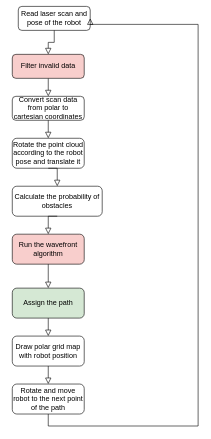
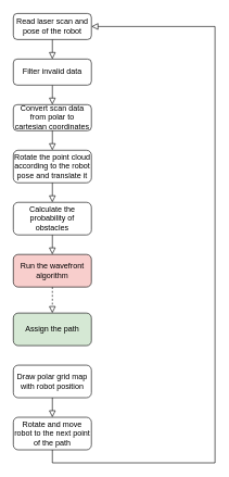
- <mxCell id="2" value="Read laser scan and pose of the robot" style="rounded=1;whiteSpace=wrap;html=1;fontSize=12;glass=0;strokeWidth=1;shadow=0;" parent="1" vertex="1"><mxGeometry x="30" y="10" width="120" height="40" as="geometry" /></mxCell>
+ <mxCell id="2" value="Read laser scan and pose of the robot" style="rounded=1;whiteSpace=wrap;html=1;fontSize=12;glass=0;strokeWidth=1;shadow=0;" parent="1" vertex="1"><mxGeometry x="20" y="20" width="120" height="40" as="geometry" /></mxCell>
- <mxCell id="6" value="Filter invalid data" style="rounded=1;whiteSpace=wrap;html=1;fontSize=12;glass=0;strokeWidth=1;shadow=0;fillColor=#f8cecc;" vertex="1" parent="1"><mxGeometry x="20" y="90" width="120" height="40" as="geometry" /></mxCell>
+ <mxCell id="6" value="Filter invalid data" style="rounded=1;whiteSpace=wrap;html=1;fontSize=12;glass=0;strokeWidth=1;shadow=0;" vertex="1" parent="1"><mxGeometry x="20" y="90" width="120" height="40" as="geometry" /></mxCell>
- <mxCell id="9" value="Calculate the probability of obstacles" style="rounded=1;whiteSpace=wrap;html=1;fontSize=12;glass=0;strokeWidth=1;shadow=0;" vertex="1" parent="1"><mxGeometry x="20" y="310" width="150" height="50" as="geometry" /></mxCell>
+ <mxCell id="9" value="Calculate the probability of obstacles" style="rounded=1;whiteSpace=wrap;html=1;fontSize=12;glass=0;strokeWidth=1;shadow=0;" vertex="1" parent="1"><mxGeometry x="20" y="310" width="120" height="50" as="geometry" /></mxCell>
- <mxCell id="16" value="" style="rounded=0;html=1;jettySize=auto;orthogonalLoop=1;fontSize=11;endArrow=block;endFill=0;endSize=8;strokeWidth=1;shadow=0;labelBackgroundColor=none;edgeStyle=orthogonalEdgeStyle;exitX=0.5;exitY=1;exitDx=0;exitDy=0;entryX=0.5;entryY=0;entryDx=0;entryDy=0;" edge="1" parent="1" source="13" target="15"><mxGeometry relative="1" as="geometry"><mxPoint x="80" y="545" as="sourcePoint" /><mxPoint x="80" y="585" as="targetPoint" /><Array as="points" /></mxGeometry></mxCell>
+ <mxCell id="16" value="" style="rounded=0;html=1;jettySize=auto;orthogonalLoop=1;fontSize=11;endArrow=block;endFill=0;endSize=8;strokeWidth=1;shadow=0;labelBackgroundColor=none;edgeStyle=orthogonalEdgeStyle;exitX=0.5;exitY=1;exitDx=0;exitDy=0;entryX=0.5;entryY=0;entryDx=0;entryDy=0;dashed=1;" edge="1" parent="1" source="13" target="15"><mxGeometry relative="1" as="geometry"><mxPoint x="80" y="545" as="sourcePoint" /><mxPoint x="80" y="585" as="targetPoint" /><Array as="points" /></mxGeometry></mxCell>
- <mxCell id="12" value="" style="rounded=0;html=1;jettySize=auto;orthogonalLoop=1;fontSize=11;endArrow=block;endFill=0;endSize=8;strokeWidth=1;shadow=0;labelBackgroundColor=none;edgeStyle=orthogonalEdgeStyle;exitX=0.5;exitY=1;exitDx=0;exitDy=0;entryX=0.5;entryY=0;entryDx=0;entryDy=0;" edge="1" parent="1" source="15" target="11"><mxGeometry relative="1" as="geometry"><mxPoint x="80" y="635" as="sourcePoint" /><mxPoint x="80" y="680" as="targetPoint" /><Array as="points" /></mxGeometry></mxCell>
